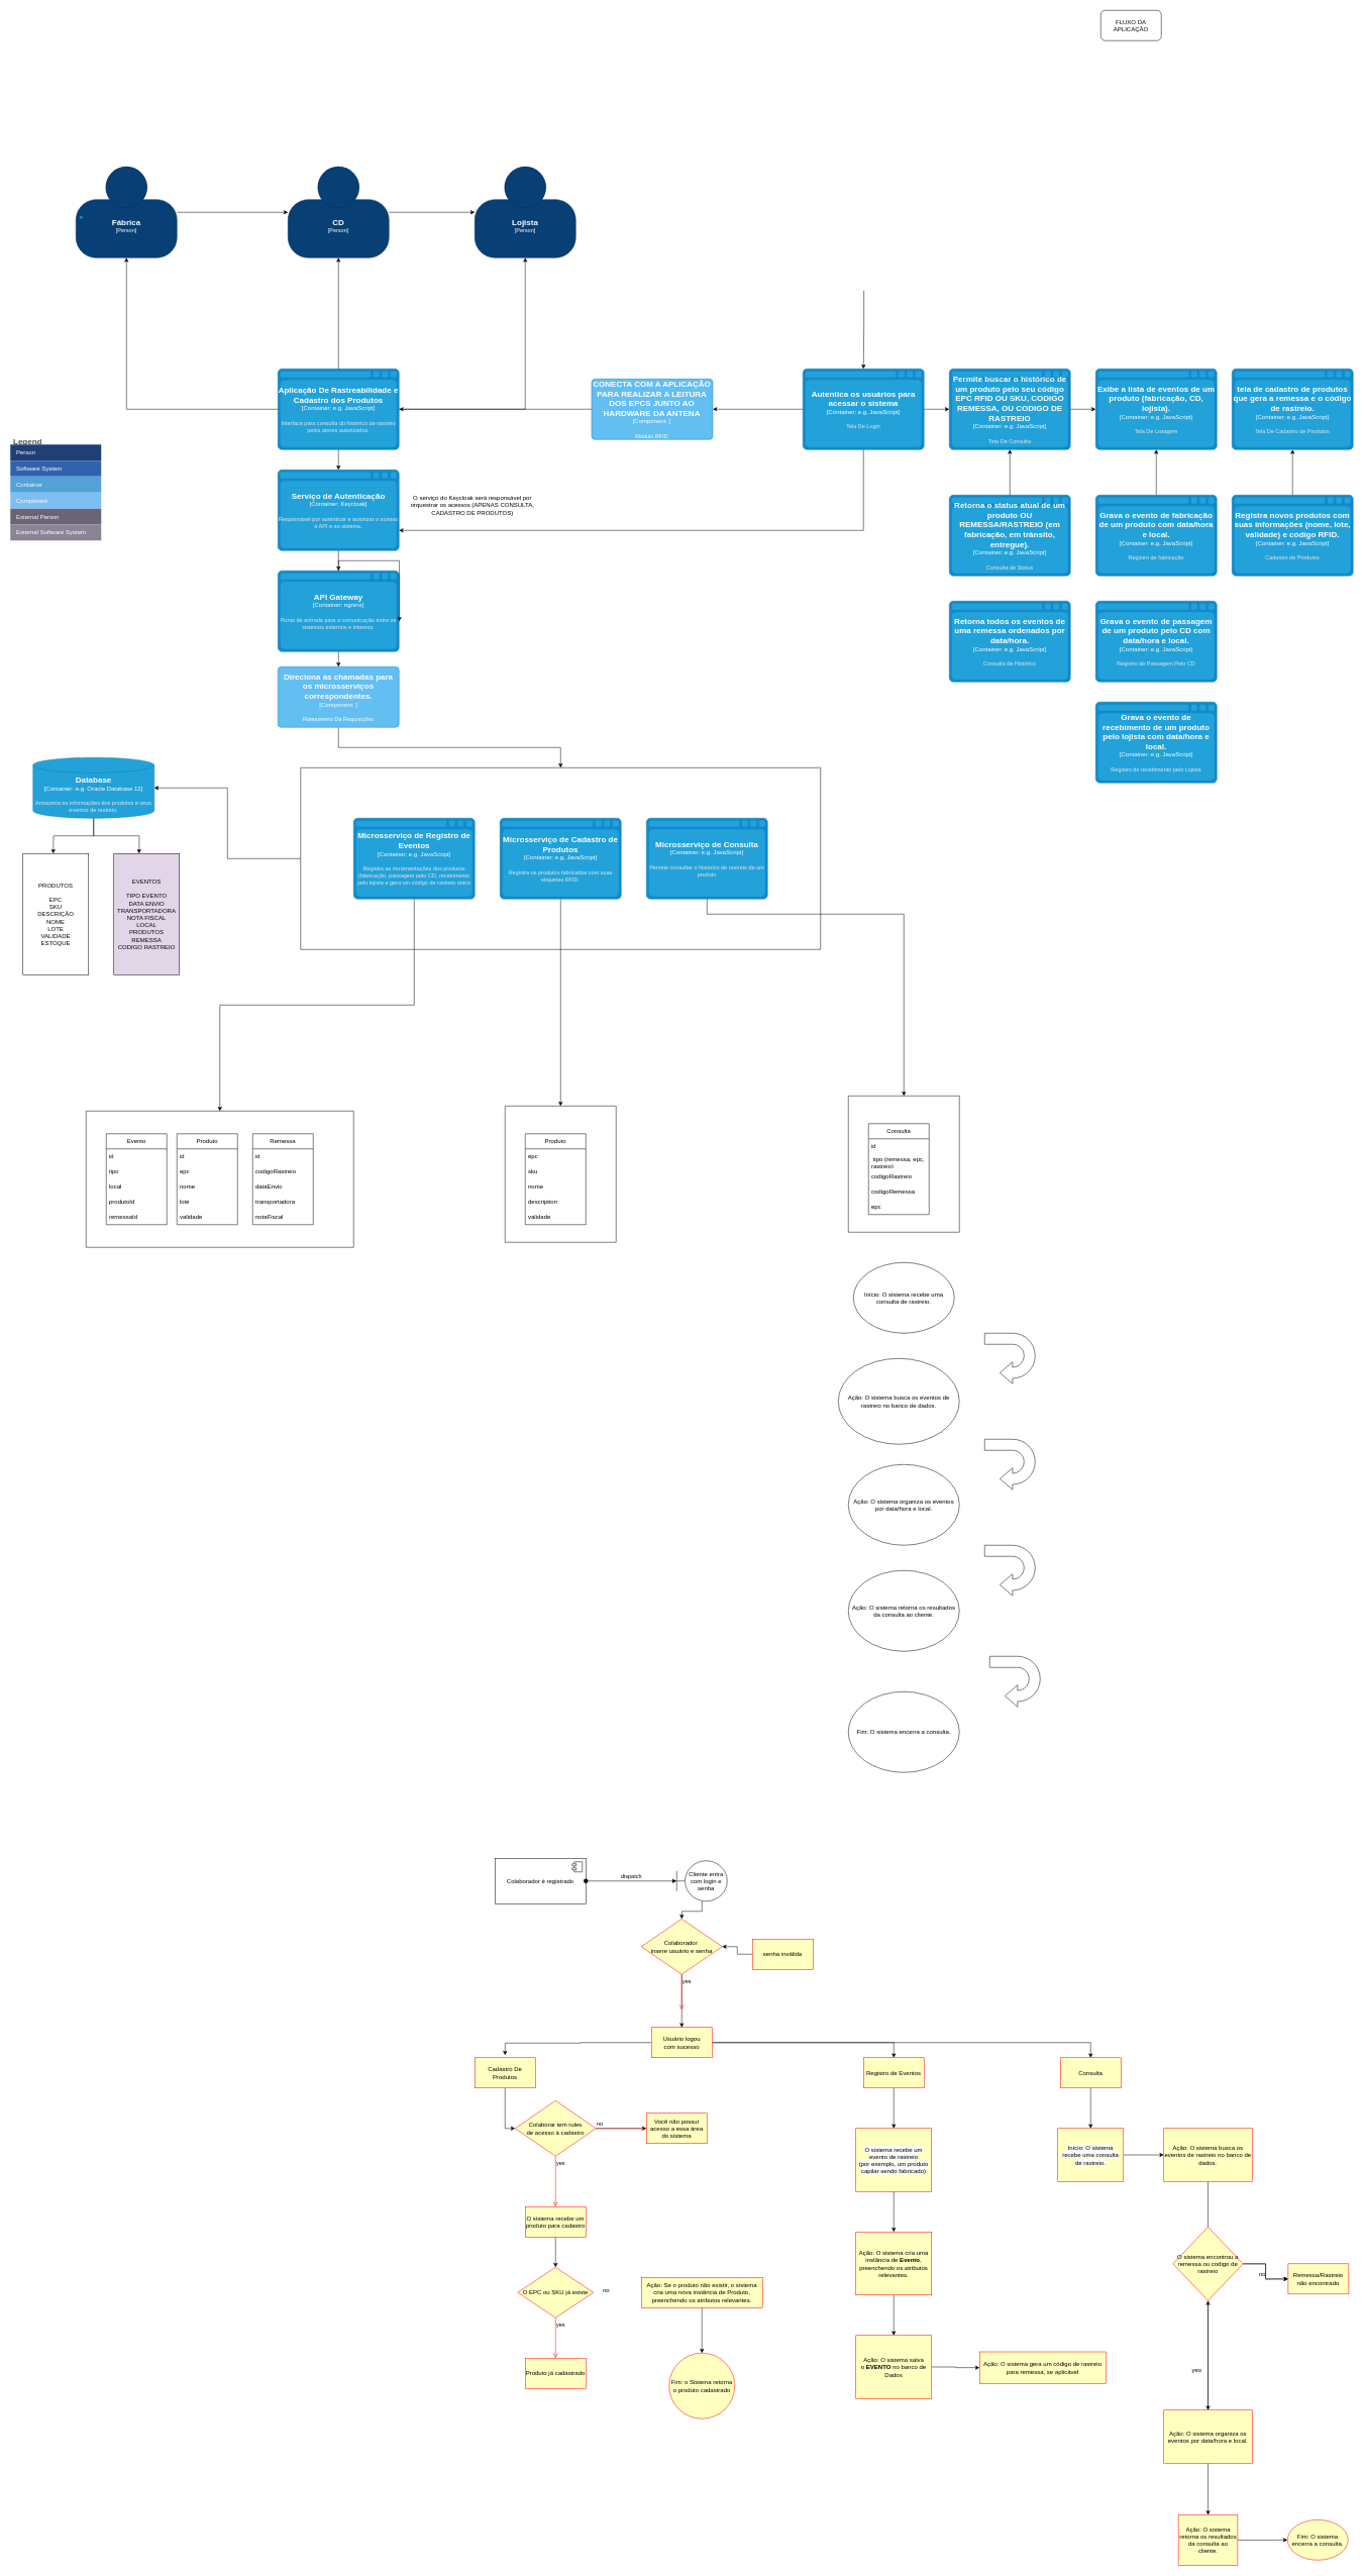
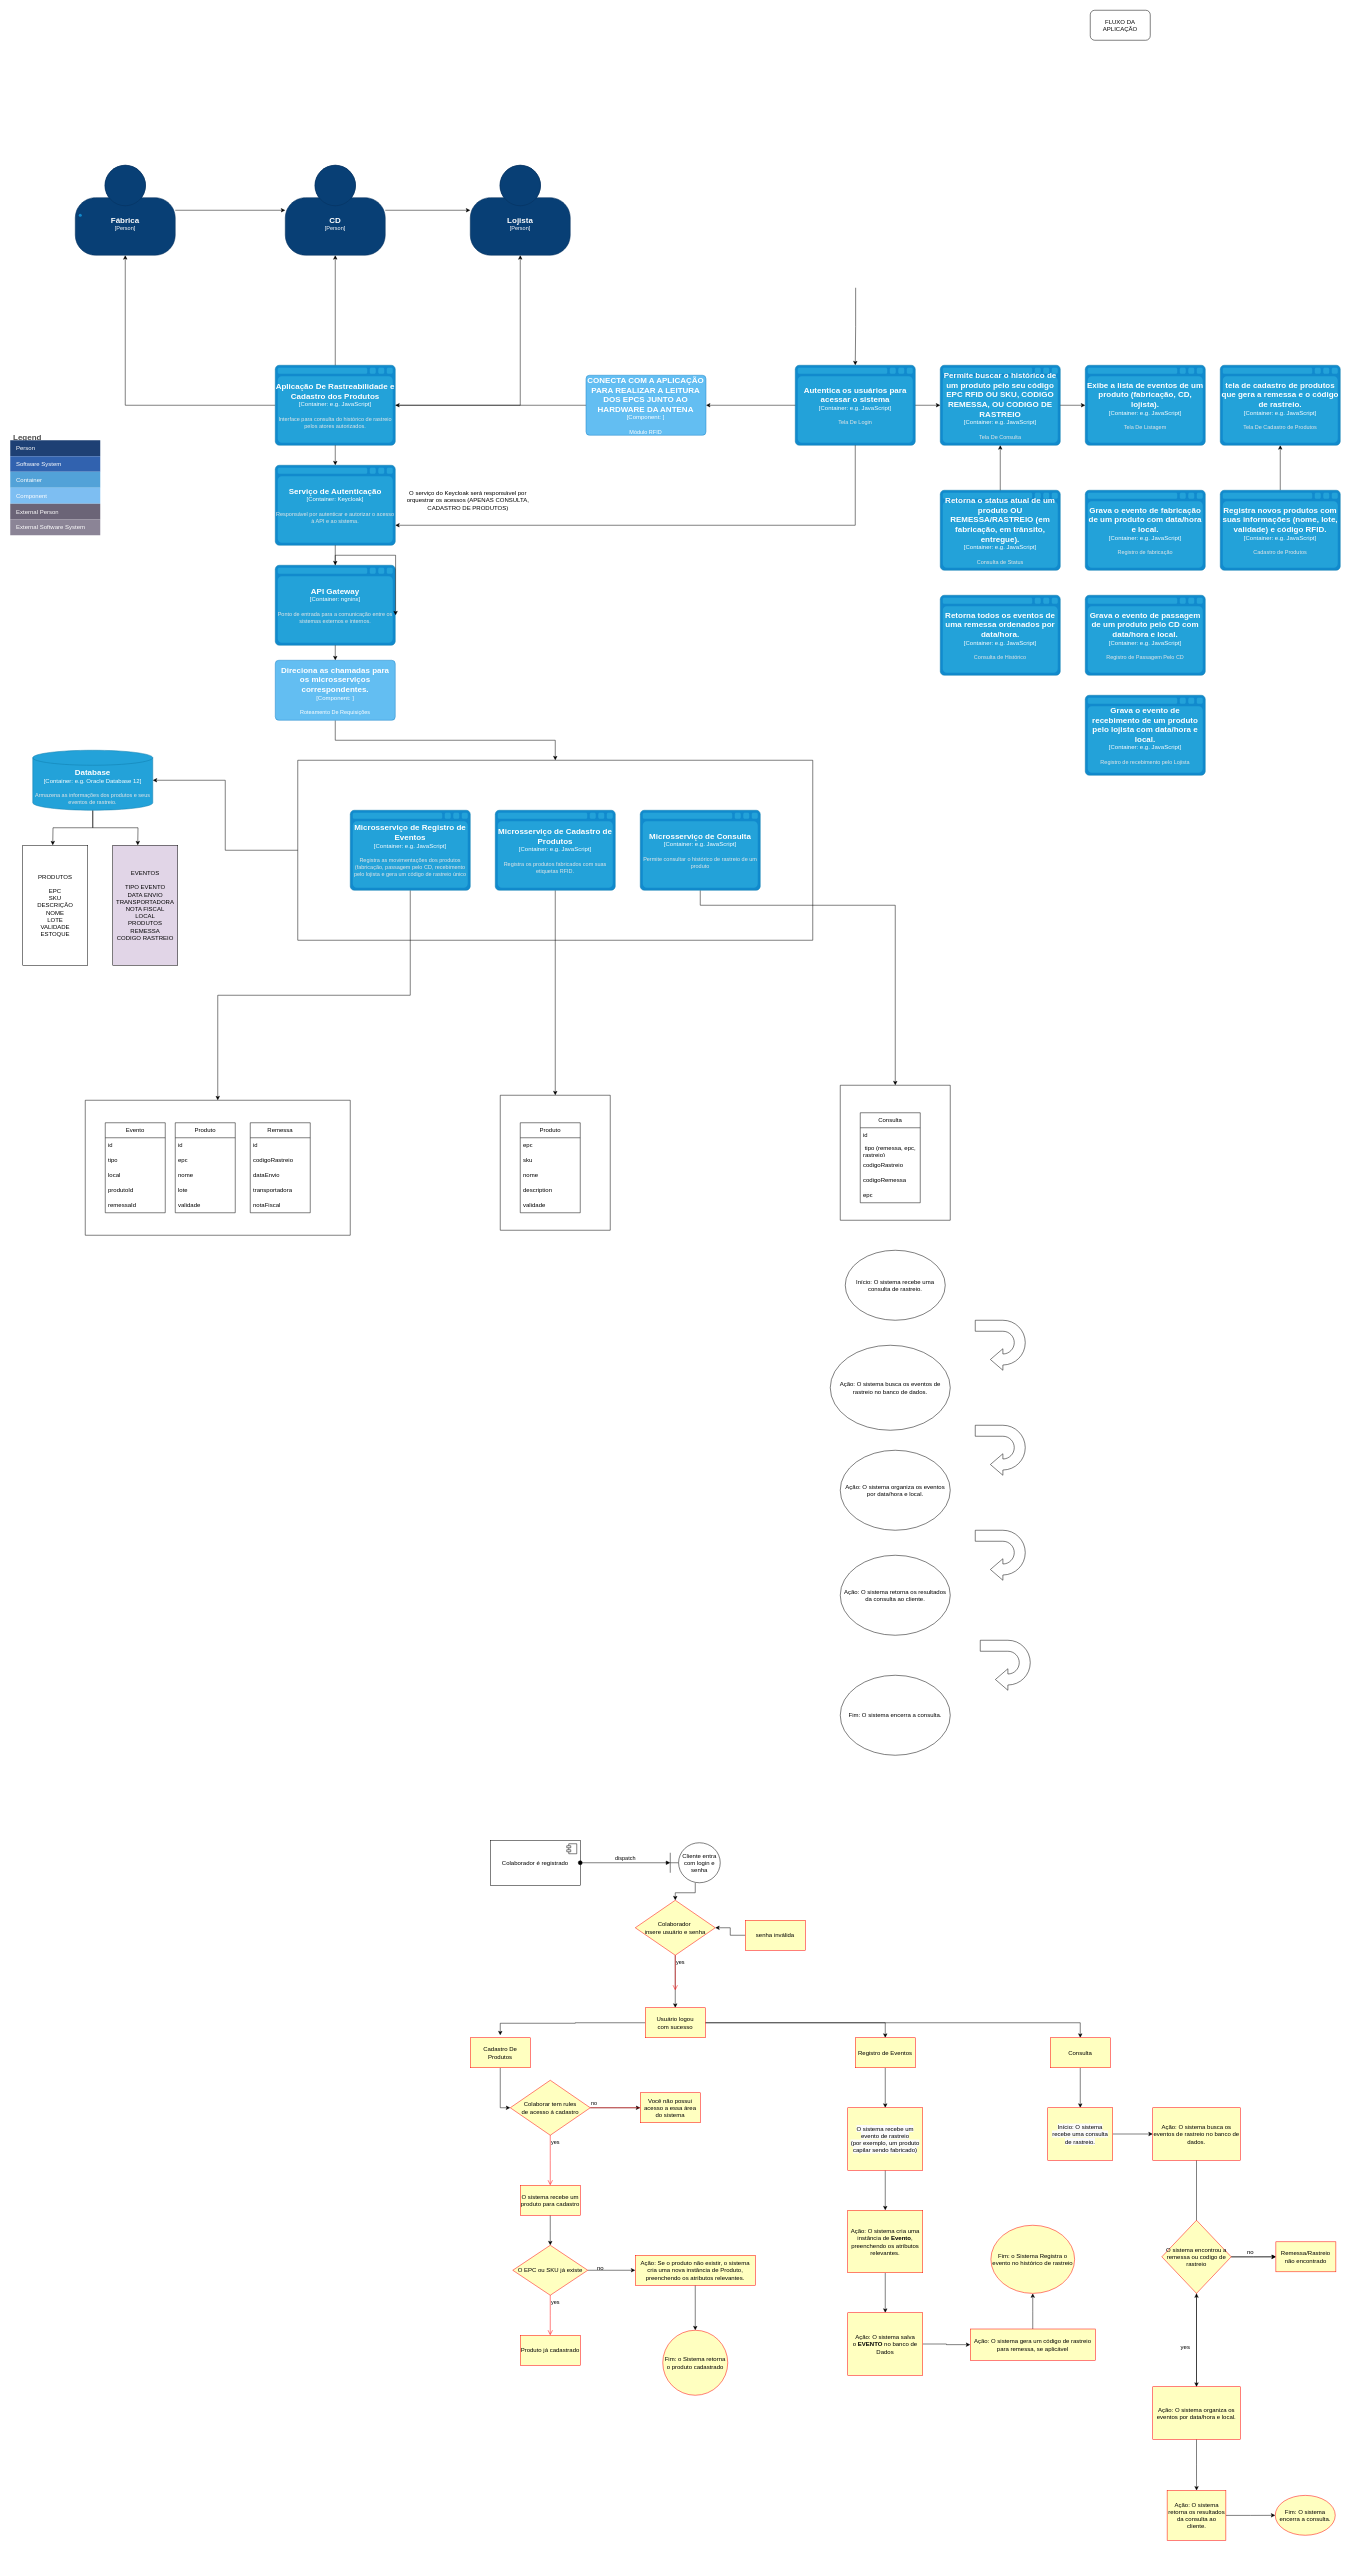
- <mxCell id="46" value="" style="edgeStyle=orthogonalEdgeStyle;rounded=0;orthogonalLoop=1;jettySize=auto;html=1;" edge="1" parent="1" source="47" target="37"><mxGeometry relative="1" as="geometry" /></mxCell>
- <mxCell id="175" value="O sistema encontrou a remessa ou codigo de rastreio" style="rhombus;whiteSpace=wrap;html=1;fillColor=#ffffc0;strokeColor=#ff0000;fontColor=#000000;" vertex="1" parent="1"><mxGeometry x="2323.13" y="4410" width="138.75" height="146.25" as="geometry" /></mxCell>
+ <mxCell id="175" value="O sistema encontrou a remessa ou codigo de rastreio" style="rhombus;whiteSpace=wrap;html=1;fillColor=#ffffc0;strokeColor=#ff0000;fontColor=#000000;" vertex="1" parent="1"><mxGeometry x="2323.13" y="4440" width="138.75" height="146.25" as="geometry" /></mxCell>
+ <mxCell id="165" value="Fim: o Sistema Registra o evento no histórico de rastreio" style="ellipse;whiteSpace=wrap;html=1;fillColor=#ffffc0;strokeColor=#ff0000;fontColor=#000000;" vertex="1" parent="1"><mxGeometry x="1981.25" y="4450" width="167.5" height="136.25" as="geometry" /></mxCell>
+ <mxCell id="143" value="" style="edgeStyle=orthogonalEdgeStyle;rounded=0;orthogonalLoop=1;jettySize=auto;html=1;" edge="1" parent="1" source="144" target="149"><mxGeometry relative="1" as="geometry" /></mxCell>
+ <mxCell id="163" value="" style="edgeStyle=orthogonalEdgeStyle;rounded=0;orthogonalLoop=1;jettySize=auto;html=1;" edge="1" parent="1" source="164" target="165"><mxGeometry relative="1" as="geometry" /></mxCell>
